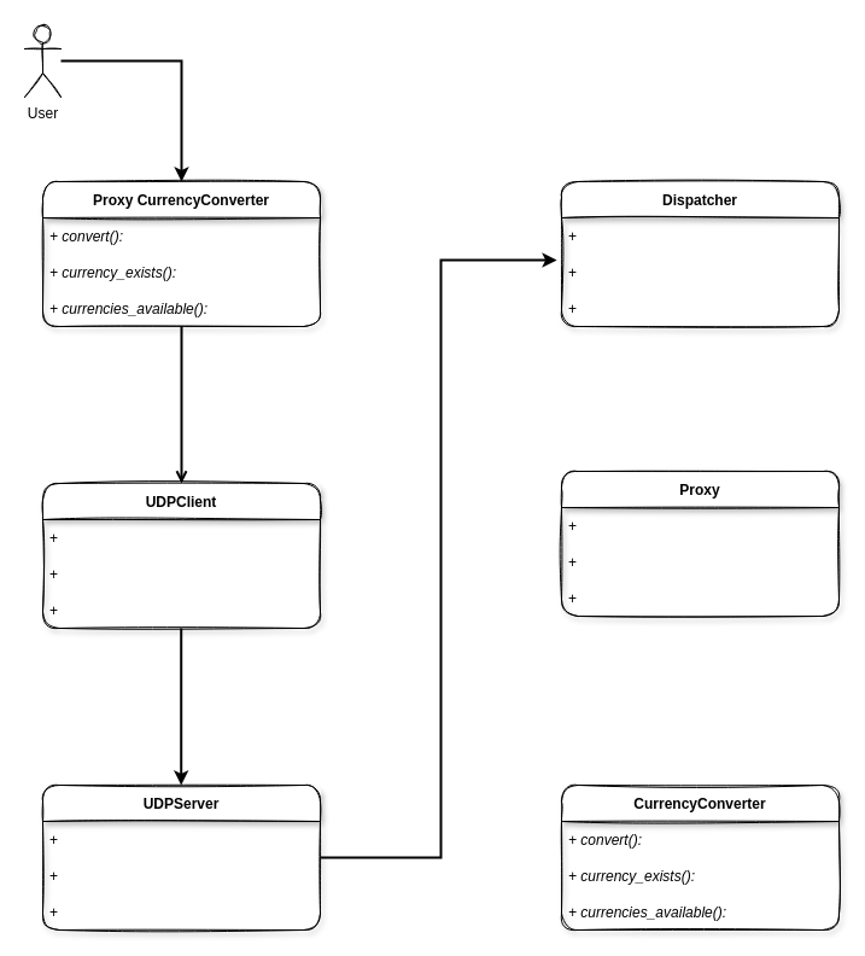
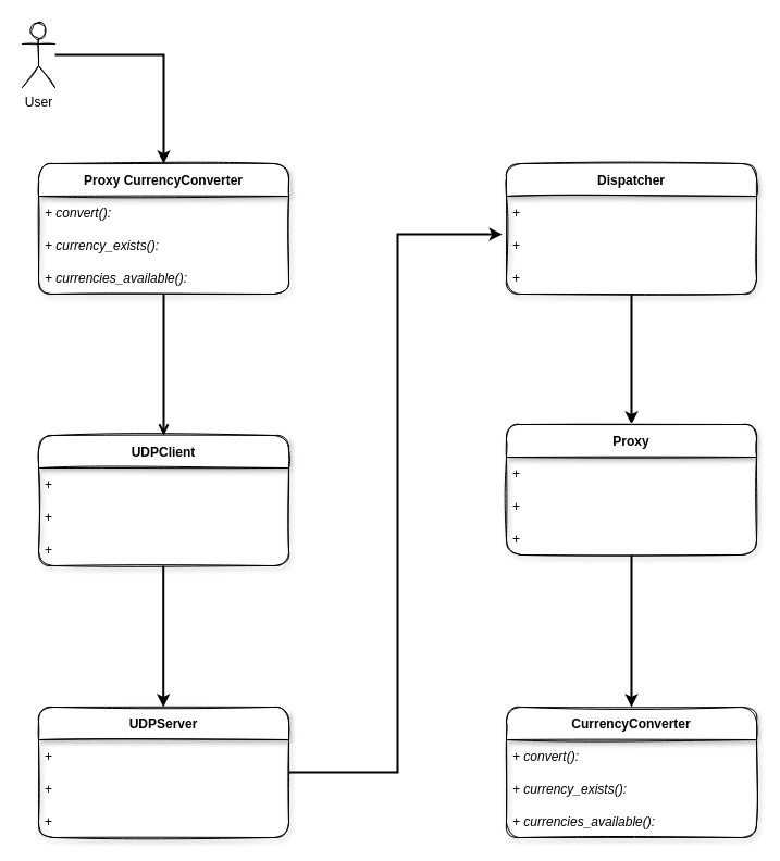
+ <mxCell id="19" style="edgeStyle=orthogonalEdgeStyle;rounded=0;orthogonalLoop=1;jettySize=auto;html=1;entryX=0.5;entryY=0;entryDx=0;entryDy=0;strokeWidth=2;" parent="1" source="20" target="25" edge="1"><mxGeometry relative="1" as="geometry" /></mxCell>
+ <mxCell id="24" style="edgeStyle=orthogonalEdgeStyle;rounded=0;orthogonalLoop=1;jettySize=auto;html=1;entryX=0.5;entryY=0;entryDx=0;entryDy=0;strokeWidth=2;" parent="1" source="25" target="29" edge="1"><mxGeometry relative="1" as="geometry" /></mxCell>
